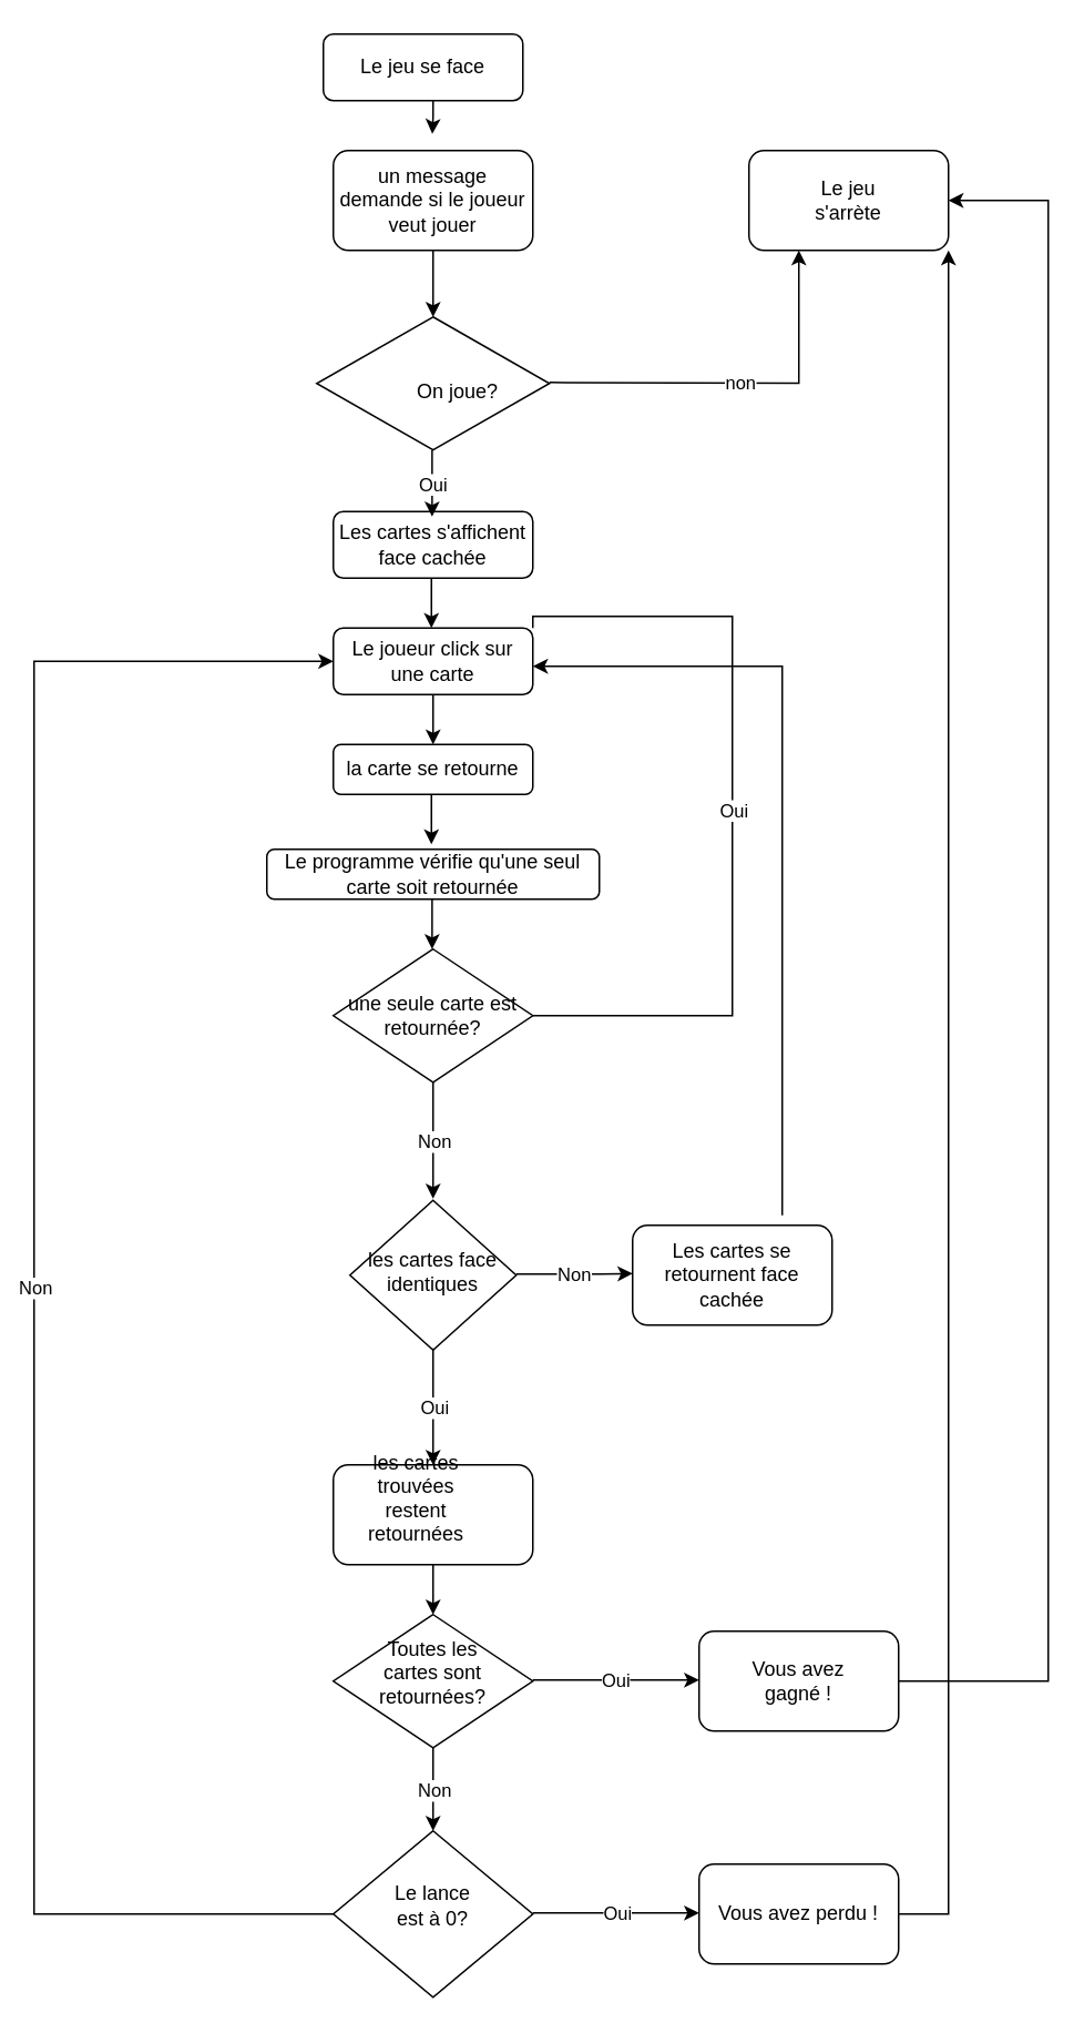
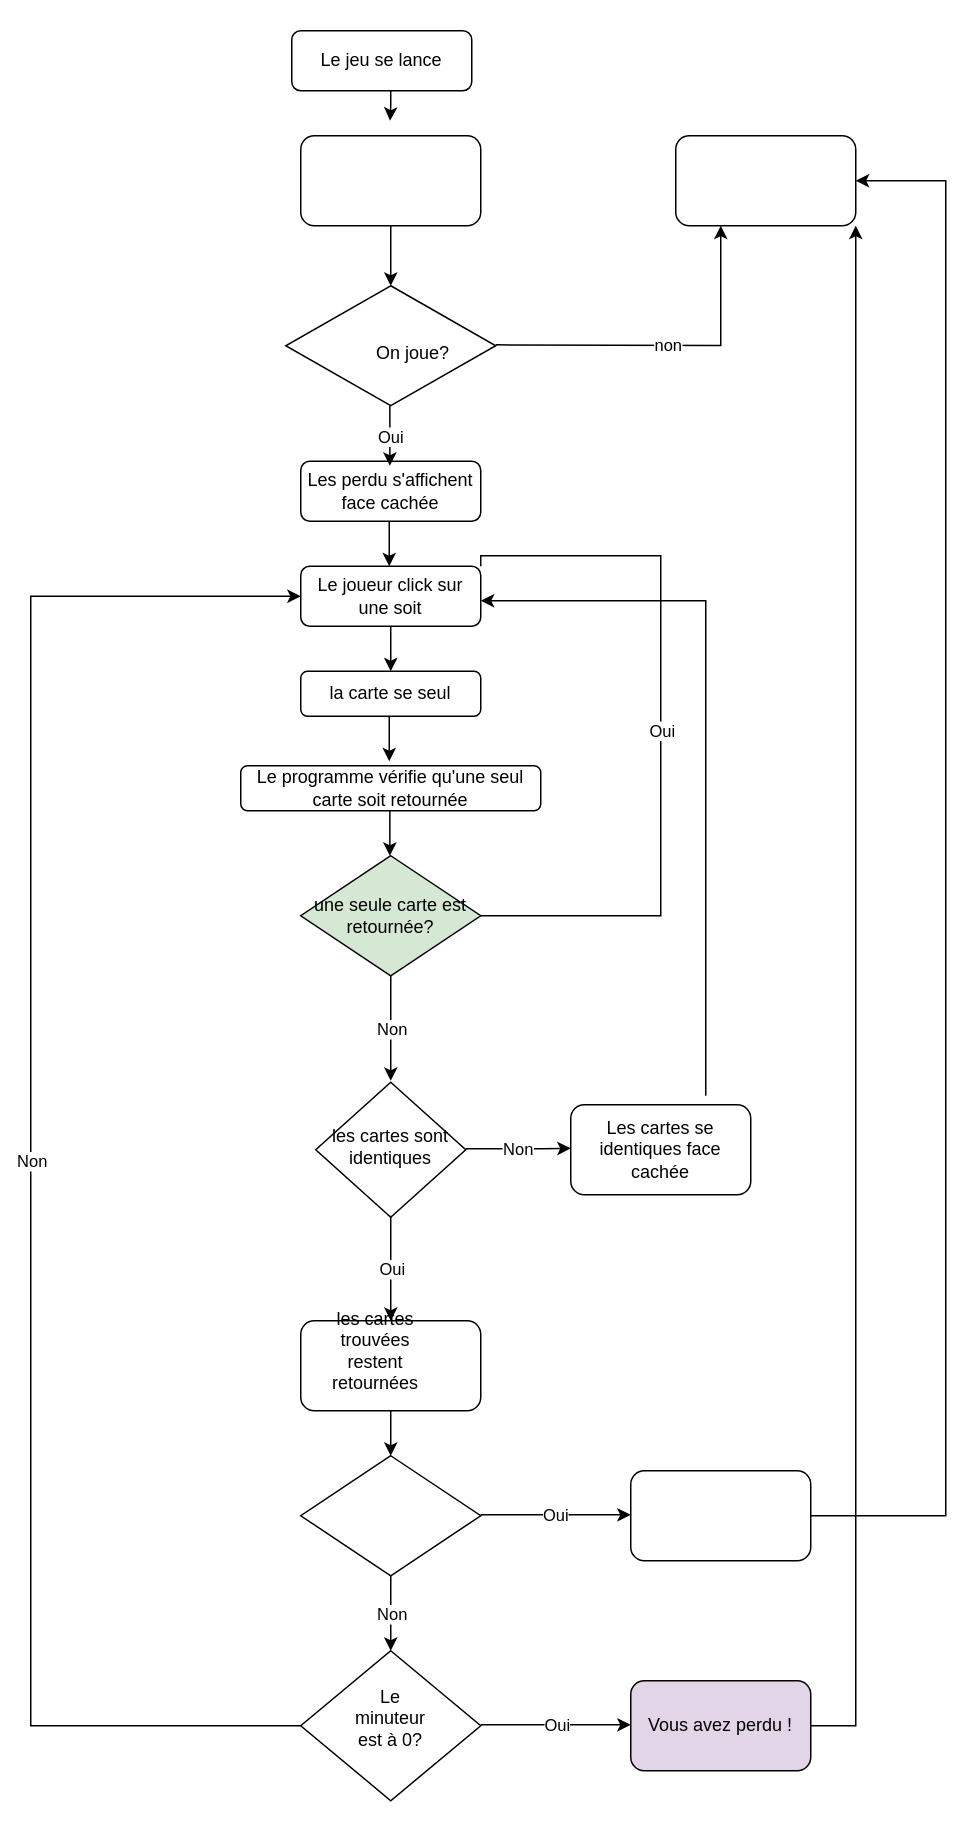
- <mxCell id="3" value="Le jeu se face" style="rounded=1;whiteSpace=wrap;html=1;fontSize=12;glass=0;strokeWidth=1;shadow=0;" parent="1" vertex="1"><mxGeometry x="194" width="120" height="40" as="geometry" y="20" /></mxCell>
+ <mxCell id="3" value="Le jeu se lance" style="rounded=1;whiteSpace=wrap;html=1;fontSize=12;glass=0;strokeWidth=1;shadow=0;" parent="1" vertex="1"><mxGeometry x="194" width="120" height="40" as="geometry" y="20" /></mxCell>
- <mxCell id="7" value="un message demande si le joueur veut jouer" style="text;html=1;strokeColor=none;fillColor=none;align=center;verticalAlign=middle;whiteSpace=wrap;rounded=0;" parent="1" vertex="1"><mxGeometry x="200" y="105" width="120" height="30" as="geometry" /></mxCell>
- <mxCell id="9" value="Le jeu s'arrète" style="text;html=1;strokeColor=none;fillColor=none;align=center;verticalAlign=middle;whiteSpace=wrap;rounded=0;" parent="1" vertex="1"><mxGeometry x="480" y="105" width="60" height="30" as="geometry" /></mxCell>
- <mxCell id="5" value="Les cartes s'affichent&lt;br&gt;face cachée" style="rounded=1;whiteSpace=wrap;html=1;fontSize=12;glass=0;strokeWidth=1;shadow=0;" parent="1" vertex="1"><mxGeometry x="200" y="307" width="120" height="40" as="geometry" /></mxCell>
+ <mxCell id="5" value="Les perdu s'affichent&lt;br&gt;face cachée" style="rounded=1;whiteSpace=wrap;html=1;fontSize=12;glass=0;strokeWidth=1;shadow=0;" parent="1" vertex="1"><mxGeometry x="200" y="307" width="120" height="40" as="geometry" /></mxCell>
- <mxCell id="6" value="Le joueur click sur une carte" style="rounded=1;whiteSpace=wrap;html=1;fontSize=12;glass=0;strokeWidth=1;shadow=0;" parent="1" vertex="1"><mxGeometry x="200" y="377" width="120" height="40" as="geometry" /></mxCell>
+ <mxCell id="6" value="Le joueur click sur une soit" style="rounded=1;whiteSpace=wrap;html=1;fontSize=12;glass=0;strokeWidth=1;shadow=0;" parent="1" vertex="1"><mxGeometry x="200" y="377" width="120" height="40" as="geometry" /></mxCell>
- <mxCell id="12" value="la carte se retourne" style="rounded=1;whiteSpace=wrap;html=1;" parent="1" vertex="1"><mxGeometry x="200" y="447" width="120" height="30" as="geometry" /></mxCell>
+ <mxCell id="12" value="la carte se seul" style="rounded=1;whiteSpace=wrap;html=1;" parent="1" vertex="1"><mxGeometry x="200" y="447" width="120" height="30" as="geometry" /></mxCell>
- <mxCell id="40" value="une seule carte est retournée?" style="rhombus;whiteSpace=wrap;html=1;" parent="1" vertex="1"><mxGeometry x="200" y="570" width="120" height="80" as="geometry" /></mxCell>
+ <mxCell id="40" value="une seule carte est retournée?" style="rhombus;whiteSpace=wrap;html=1;fillColor=#d5e8d4;" parent="1" vertex="1"><mxGeometry x="200" y="570" width="120" height="80" as="geometry" /></mxCell>
- <mxCell id="4" value="les cartes face&lt;br&gt;identiques" style="rhombus;whiteSpace=wrap;html=1;shadow=0;fontFamily=Helvetica;fontSize=12;align=center;strokeWidth=1;spacing=6;spacingTop=-4;" parent="1" vertex="1"><mxGeometry x="210" y="721" width="100" height="90" as="geometry" /></mxCell>
+ <mxCell id="4" value="les cartes sont&lt;br&gt;identiques" style="rhombus;whiteSpace=wrap;html=1;shadow=0;fontFamily=Helvetica;fontSize=12;align=center;strokeWidth=1;spacing=6;spacingTop=-4;" parent="1" vertex="1"><mxGeometry x="210" y="721" width="100" height="90" as="geometry" /></mxCell>
- <mxCell id="50" value="Les cartes se retournent face cachée" style="text;html=1;strokeColor=none;fillColor=none;align=center;verticalAlign=middle;whiteSpace=wrap;rounded=0;" parent="1" vertex="1"><mxGeometry x="390" y="751" width="100" height="30" as="geometry" /></mxCell>
+ <mxCell id="50" value="Les cartes se identiques face cachée" style="text;html=1;strokeColor=none;fillColor=none;align=center;verticalAlign=middle;whiteSpace=wrap;rounded=0;" parent="1" vertex="1"><mxGeometry x="390" y="751" width="100" height="30" as="geometry" /></mxCell>
- <mxCell id="21" value="Toutes les cartes sont retournées?" style="text;html=1;strokeColor=none;fillColor=none;align=center;verticalAlign=middle;whiteSpace=wrap;rounded=0;" parent="1" vertex="1"><mxGeometry x="230" y="990" width="60" height="30" as="geometry" /></mxCell>
- <mxCell id="27" value="Vous avez gagné !" style="text;html=1;strokeColor=none;fillColor=none;align=center;verticalAlign=middle;whiteSpace=wrap;rounded=0;" parent="1" vertex="1"><mxGeometry x="450" y="995" width="60" height="30" as="geometry" /></mxCell>
- <mxCell id="23" value="Le lance est à 0?" style="text;html=1;strokeColor=none;fillColor=none;align=center;verticalAlign=middle;whiteSpace=wrap;rounded=0;" parent="1" vertex="1"><mxGeometry x="230" y="1130" width="60" height="30" as="geometry" /></mxCell>
+ <mxCell id="23" value="Le minuteur est à 0?" style="text;html=1;strokeColor=none;fillColor=none;align=center;verticalAlign=middle;whiteSpace=wrap;rounded=0;" parent="1" vertex="1"><mxGeometry x="230" y="1130" width="60" height="30" as="geometry" /></mxCell>
- <mxCell id="53" value="Vous avez perdu !" style="rounded=1;whiteSpace=wrap;html=1;" parent="1" vertex="1"><mxGeometry x="420" y="1120" width="120" height="60" as="geometry" /></mxCell>
+ <mxCell id="53" value="Vous avez perdu !" style="rounded=1;whiteSpace=wrap;html=1;fillColor=#e1d5e7;" parent="1" vertex="1"><mxGeometry x="420" y="1120" width="120" height="60" as="geometry" /></mxCell>
